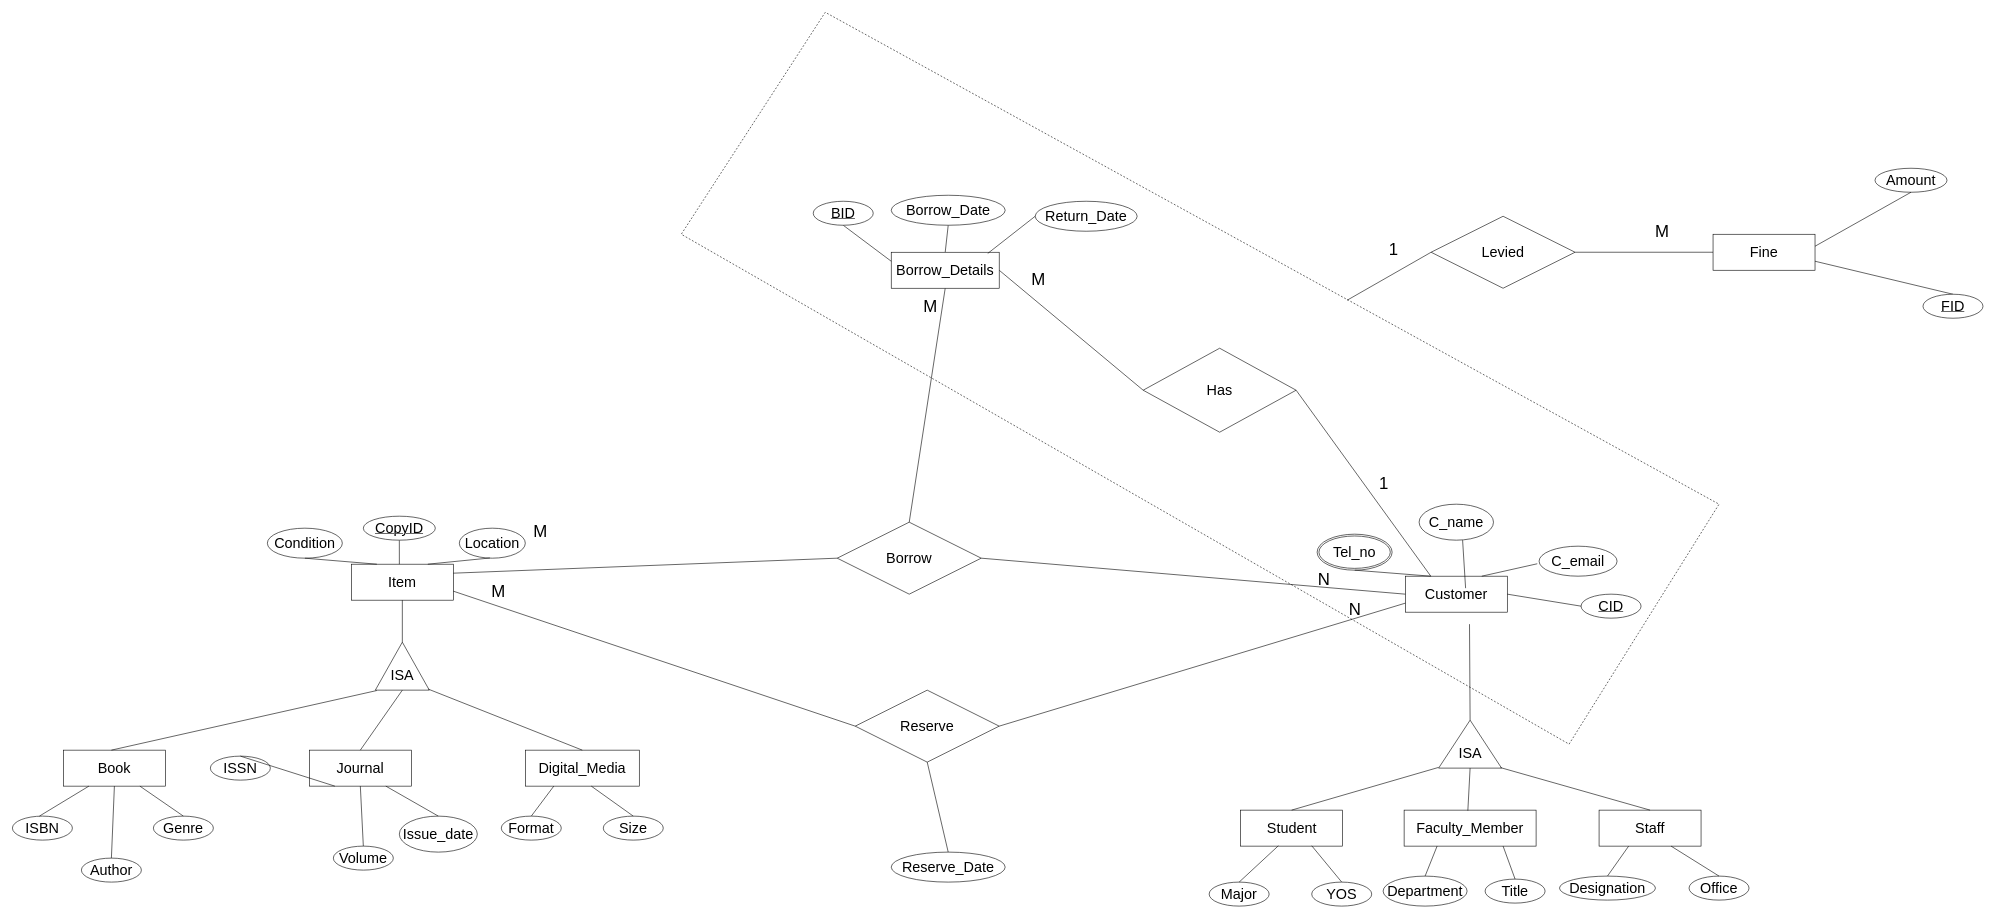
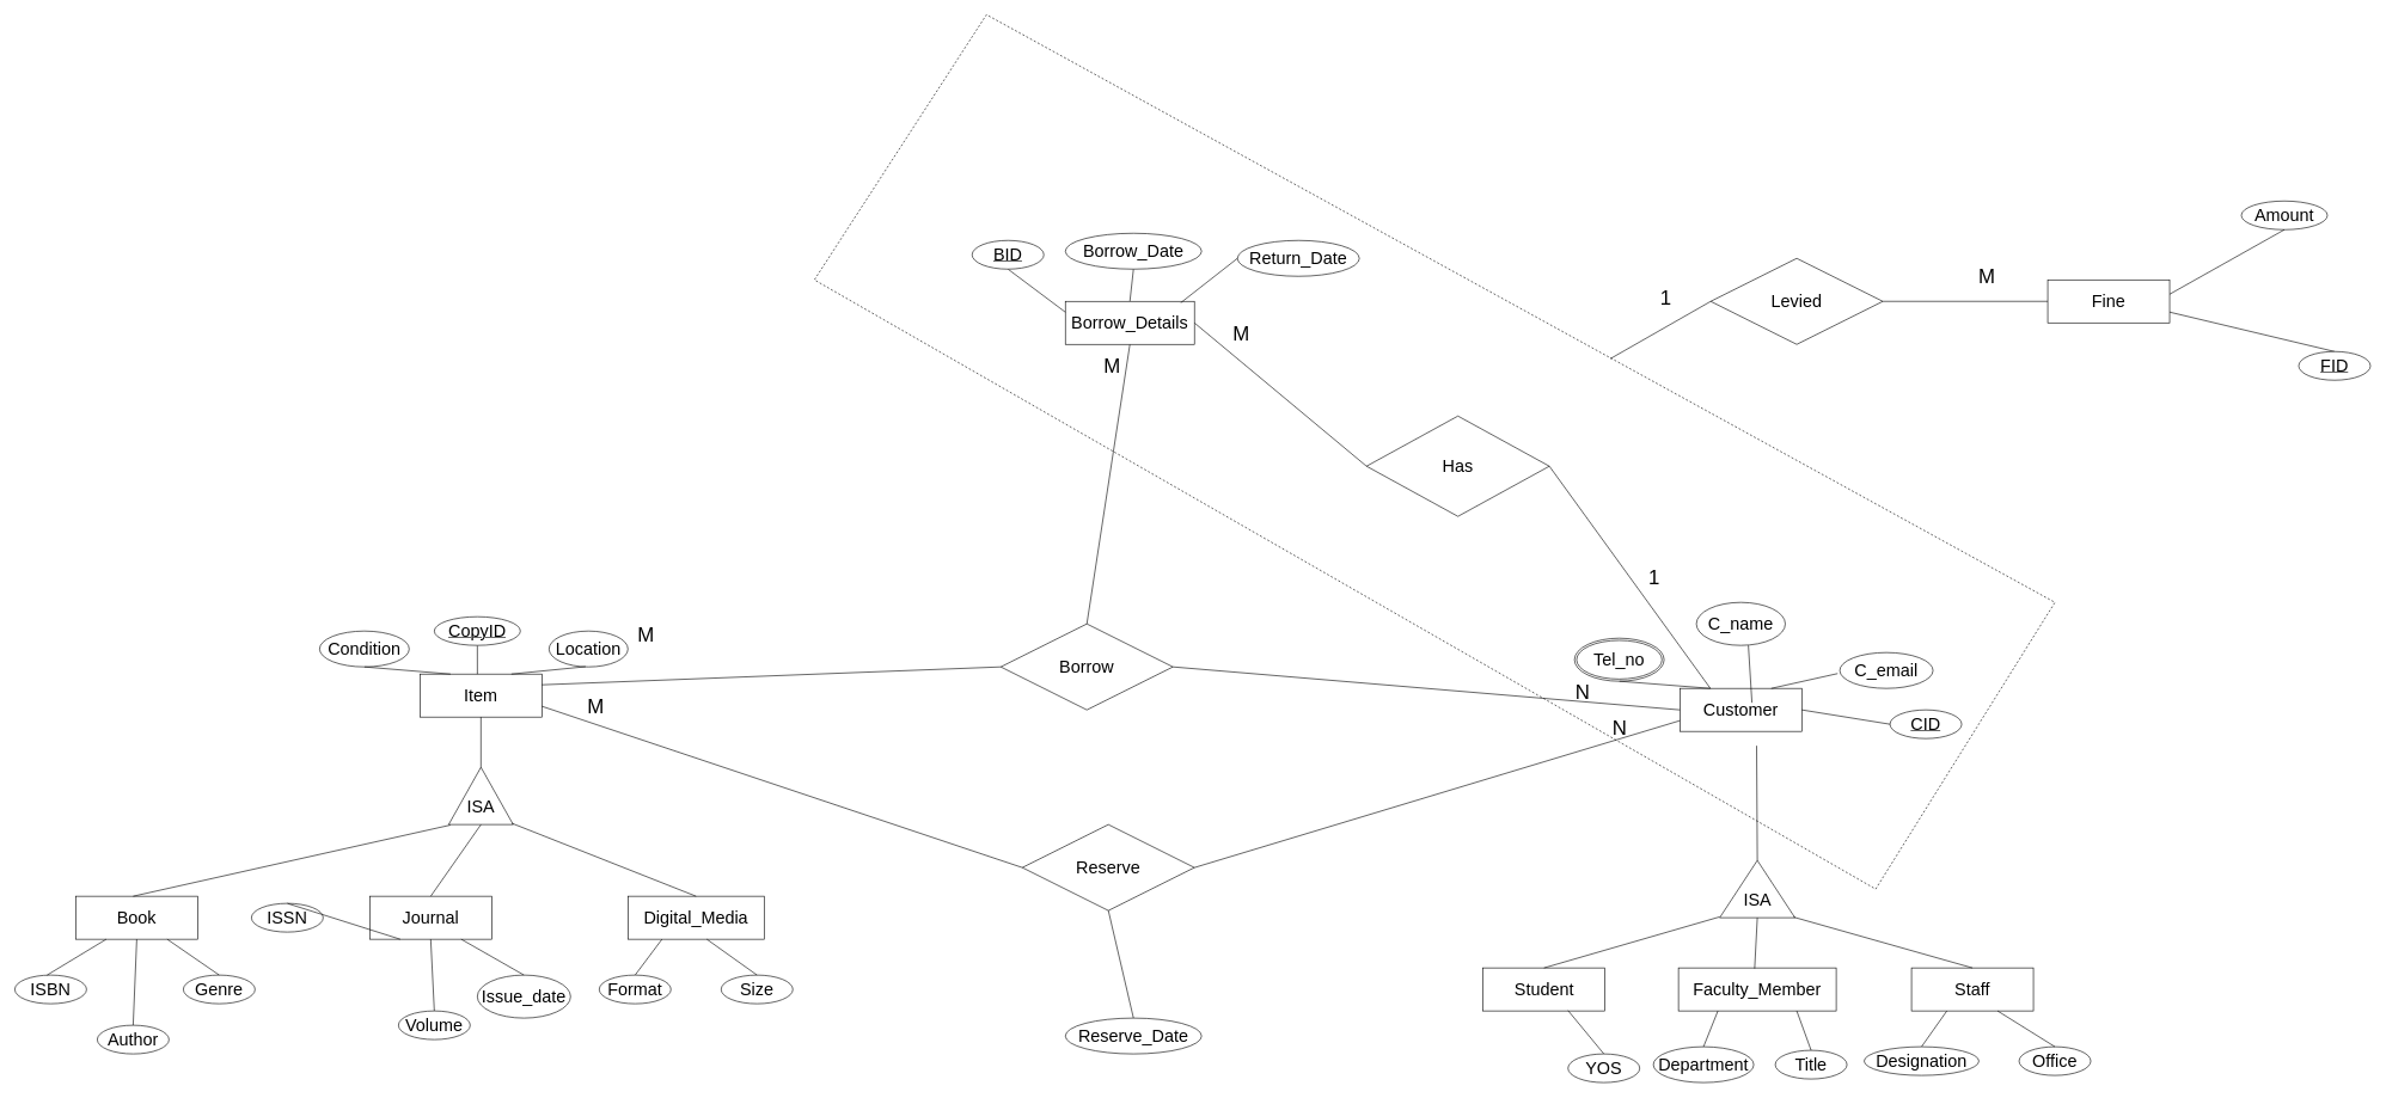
- <mxCell id="56" value="" style="endArrow=none;html=1;rounded=0;entryX=0.37;entryY=0.99;entryDx=0;entryDy=0;exitX=0.5;exitY=0;exitDx=0;exitDy=0;entryPerimeter=0;fontSize=24;" parent="1" source="40" target="34" edge="1"><mxGeometry relative="1" as="geometry"><mxPoint x="2313" y="1520" as="sourcePoint" /><mxPoint x="2185" y="1490" as="targetPoint" /></mxGeometry></mxCell>
- <mxCell id="40" value="Major" style="ellipse;whiteSpace=wrap;html=1;align=center;fontSize=24;" parent="1" vertex="1"><mxGeometry x="2015" y="1470" width="100" height="40" as="geometry" /></mxCell>
